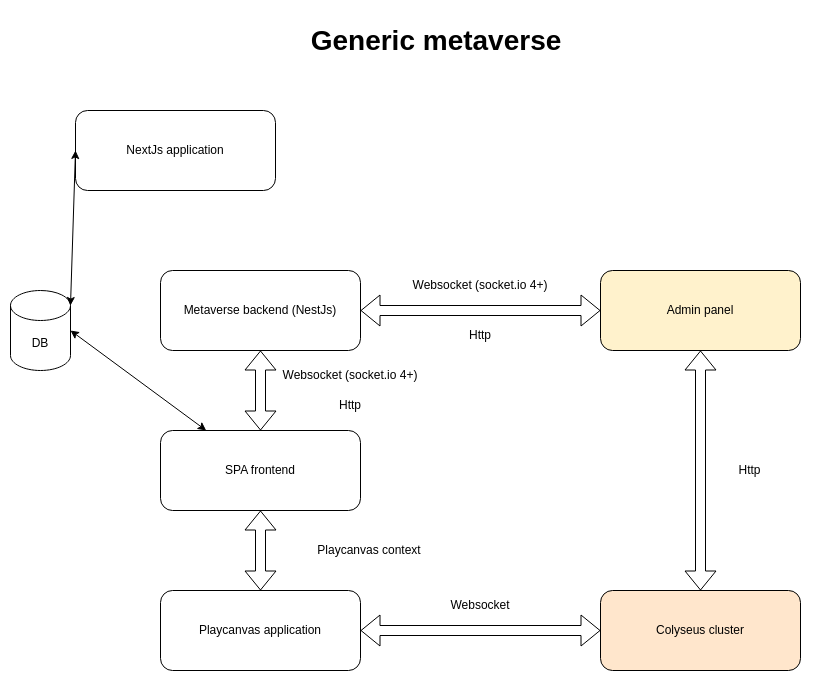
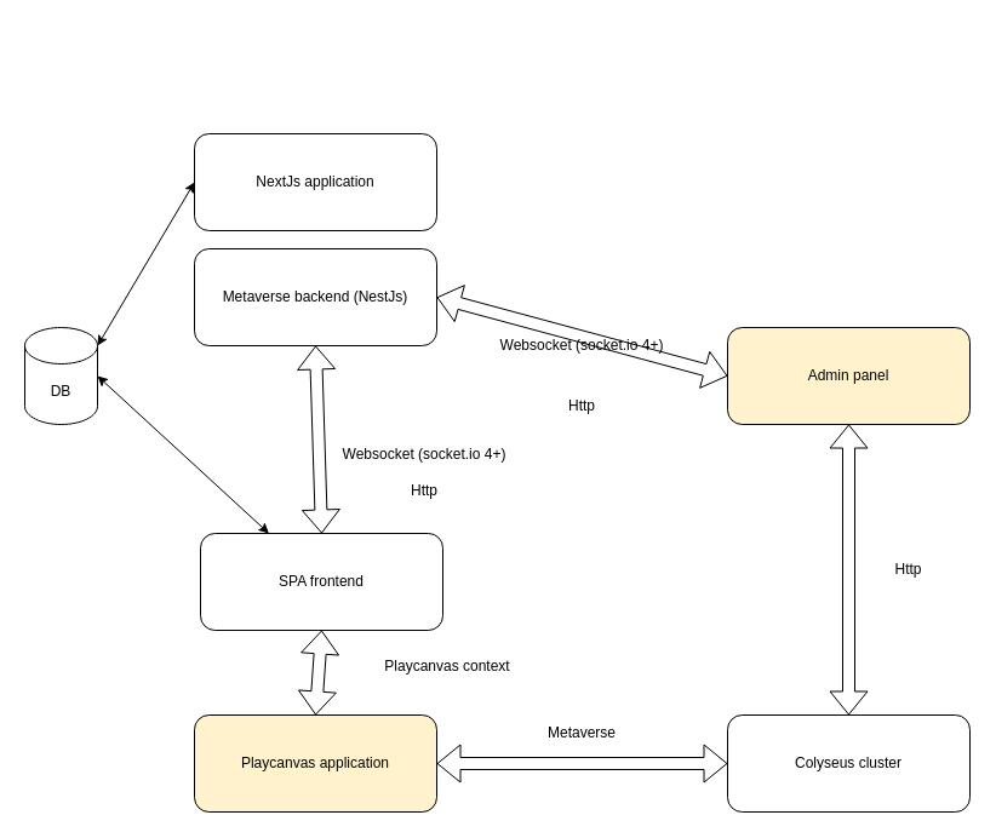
- <mxCell id="23" value="&lt;b style=&quot;font-size: 28px;&quot;&gt;&lt;font style=&quot;font-size: 28px;&quot;&gt;Generic metaverse&lt;/font&gt;&lt;/b&gt;" style="text;html=1;align=center;verticalAlign=middle;whiteSpace=wrap;rounded=0;fontSize=28;" vertex="1" parent="1"><mxGeometry x="236" y="20" width="400" height="40" as="geometry" /></mxCell>
- <mxCell id="6" value="NextJs application" style="rounded=1;whiteSpace=wrap;html=1;" vertex="1" parent="1"><mxGeometry x="75" y="110" width="200" height="80" as="geometry" /></mxCell>
+ <mxCell id="6" value="NextJs application" style="rounded=1;whiteSpace=wrap;html=1;" vertex="1" parent="1"><mxGeometry x="160" y="110" width="200" height="80" as="geometry" /></mxCell>
- <mxCell id="5" value="Metaverse backend (NestJs)" style="rounded=1;whiteSpace=wrap;html=1;" vertex="1" parent="1"><mxGeometry x="160" y="270" width="200" height="80" as="geometry" /></mxCell>
+ <mxCell id="5" value="Metaverse backend (NestJs)" style="rounded=1;whiteSpace=wrap;html=1;" vertex="1" parent="1"><mxGeometry x="160" y="205" width="200" height="80" as="geometry" /></mxCell>
- <mxCell id="9" value="DB" style="shape=cylinder3;whiteSpace=wrap;html=1;boundedLbl=1;backgroundOutline=1;size=15;" vertex="1" parent="1"><mxGeometry x="10" y="290" width="60" height="80" as="geometry" /></mxCell>
+ <mxCell id="9" value="DB" style="shape=cylinder3;whiteSpace=wrap;html=1;boundedLbl=1;backgroundOutline=1;size=15;" vertex="1" parent="1"><mxGeometry x="20" y="270" width="60" height="80" as="geometry" /></mxCell>
- <mxCell id="3" value="SPA frontend" style="rounded=1;whiteSpace=wrap;html=1;" vertex="1" parent="1"><mxGeometry x="160" y="430" width="200" height="80" as="geometry" /></mxCell>
+ <mxCell id="3" value="SPA frontend" style="rounded=1;whiteSpace=wrap;html=1;" vertex="1" parent="1"><mxGeometry x="165" y="440" width="200" height="80" as="geometry" /></mxCell>
- <mxCell id="15" value="Websocket" style="text;html=1;align=center;verticalAlign=middle;whiteSpace=wrap;rounded=0;" vertex="1" parent="1"><mxGeometry x="390" y="590" width="180" height="30" as="geometry" /></mxCell>
+ <mxCell id="15" value="Metaverse" style="text;html=1;align=center;verticalAlign=middle;whiteSpace=wrap;rounded=0;" vertex="1" parent="1"><mxGeometry x="390" y="590" width="180" height="30" as="geometry" /></mxCell>
- <mxCell id="2" value="Playcanvas application" style="rounded=1;whiteSpace=wrap;html=1;" vertex="1" parent="1"><mxGeometry x="160" y="590" width="200" height="80" as="geometry" /></mxCell>
+ <mxCell id="2" value="Playcanvas application" style="rounded=1;whiteSpace=wrap;html=1;fillColor=#fff2cc;" vertex="1" parent="1"><mxGeometry x="160" y="590" width="200" height="80" as="geometry" /></mxCell>
- <mxCell id="4" value="Colyseus cluster" style="rounded=1;whiteSpace=wrap;html=1;fillColor=#ffe6cc;" vertex="1" parent="1"><mxGeometry x="600" y="590" width="200" height="80" as="geometry" /></mxCell>
+ <mxCell id="4" value="Colyseus cluster" style="rounded=1;whiteSpace=wrap;html=1;" vertex="1" parent="1"><mxGeometry x="600" y="590" width="200" height="80" as="geometry" /></mxCell>
